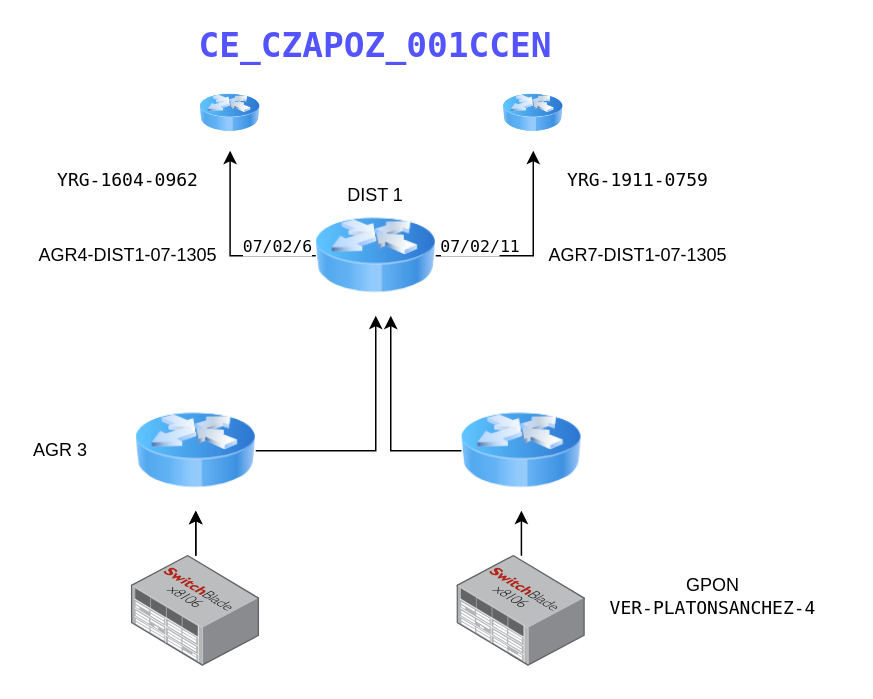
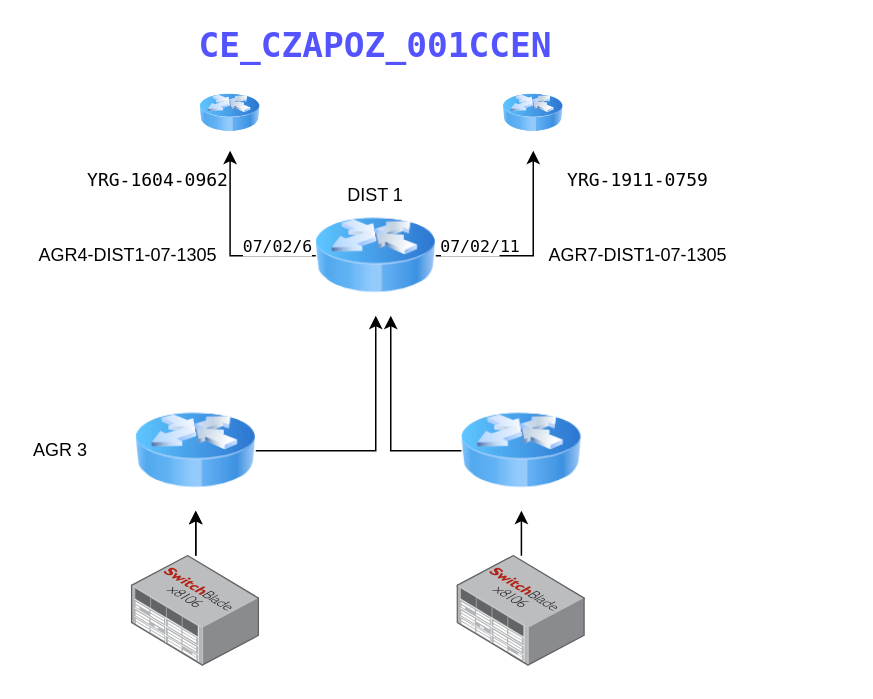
- <mxCell id="25" value="&lt;span style=&quot;font-family: monospace&quot;&gt;&lt;span style=&quot;color: #000000 ; background-color: #ffffff&quot;&gt;YRG-1604-0962&lt;/span&gt;&lt;br&gt;&lt;/span&gt;" style="text;html=1;strokeColor=none;fillColor=none;align=center;verticalAlign=middle;whiteSpace=wrap;rounded=0;" parent="1" vertex="1"><mxGeometry x="20" y="110" width="130" height="20" as="geometry" /></mxCell>
+ <mxCell id="25" value="&lt;span style=&quot;font-family: monospace&quot;&gt;&lt;span style=&quot;color: #000000 ; background-color: #ffffff&quot;&gt;YRG-1604-0962&lt;/span&gt;&lt;br&gt;&lt;/span&gt;" style="text;html=1;strokeColor=none;fillColor=none;align=center;verticalAlign=middle;whiteSpace=wrap;rounded=0;" parent="1" vertex="1"><mxGeometry x="40" y="110" width="130" height="20" as="geometry" /></mxCell>
- <mxCell id="15" value="&lt;div&gt;GPON&lt;/div&gt;&lt;div&gt;&lt;span style=&quot;font-family: monospace&quot;&gt;&lt;span style=&quot;font-family: monospace&quot;&gt;&lt;span style=&quot;color: #000000 ; background-color: #ffffff&quot;&gt;VER-PLATONS&lt;/span&gt;ANCHEZ-4&lt;br&gt;&lt;/span&gt;&lt;/span&gt;&lt;/div&gt;" style="text;html=1;strokeColor=none;fillColor=none;align=center;verticalAlign=middle;whiteSpace=wrap;rounded=0;" parent="1" vertex="1"><mxGeometry x="390" y="386.9" width="170" height="20" as="geometry" /></mxCell>
